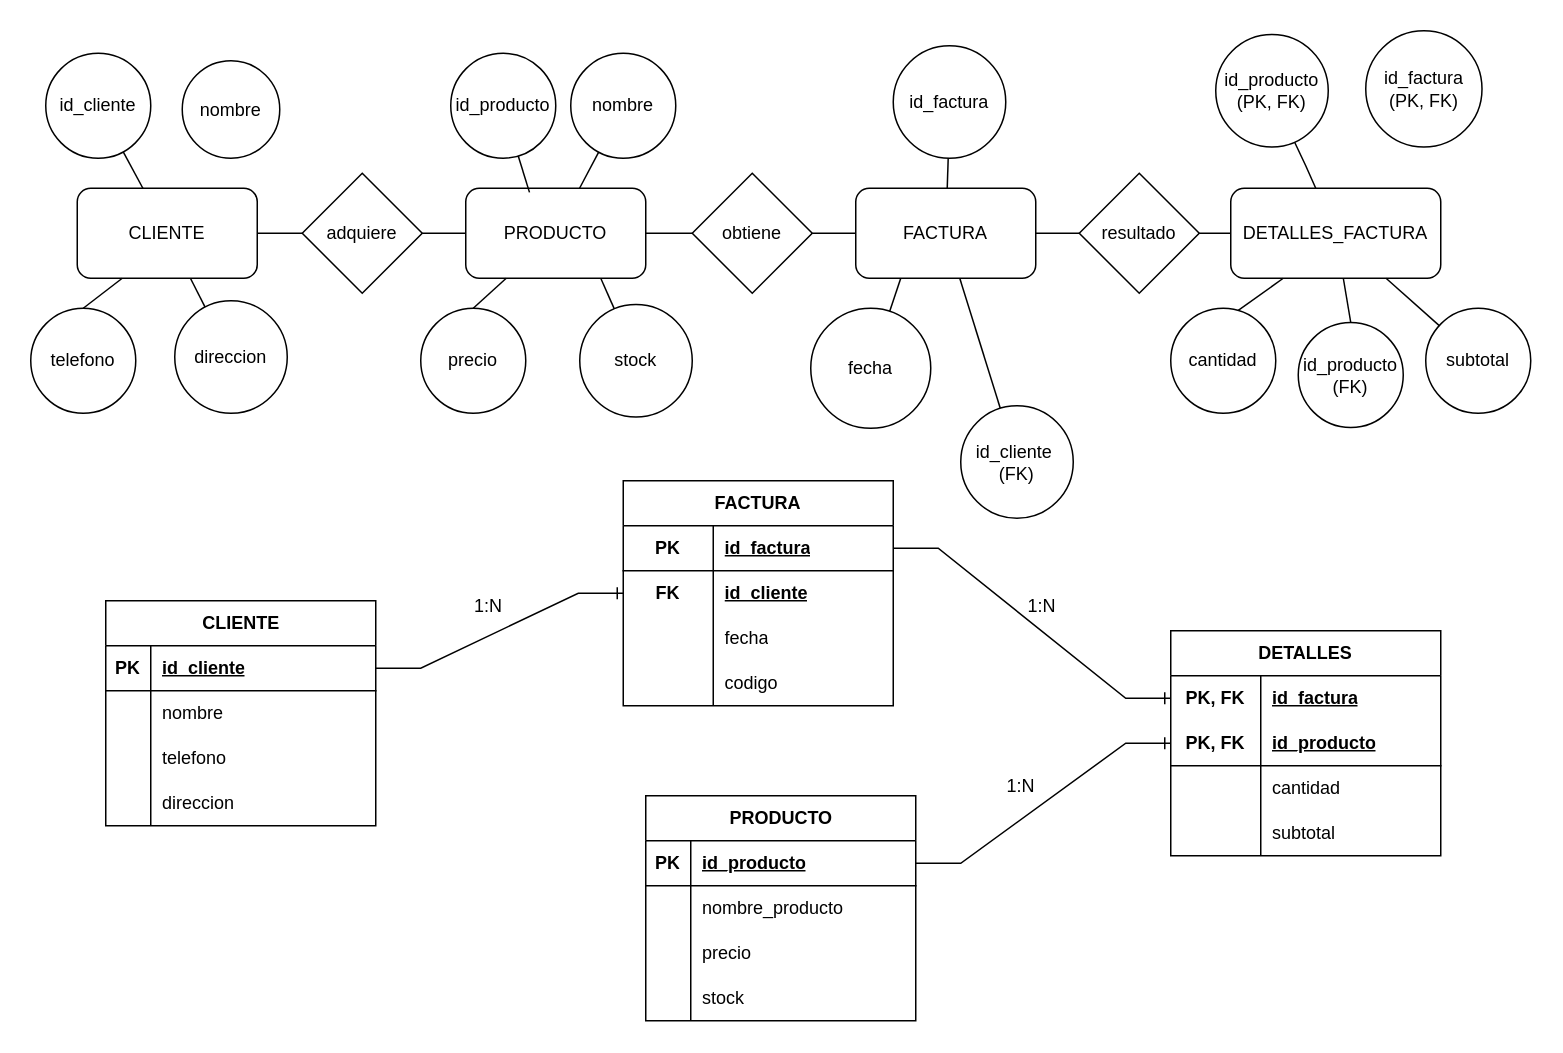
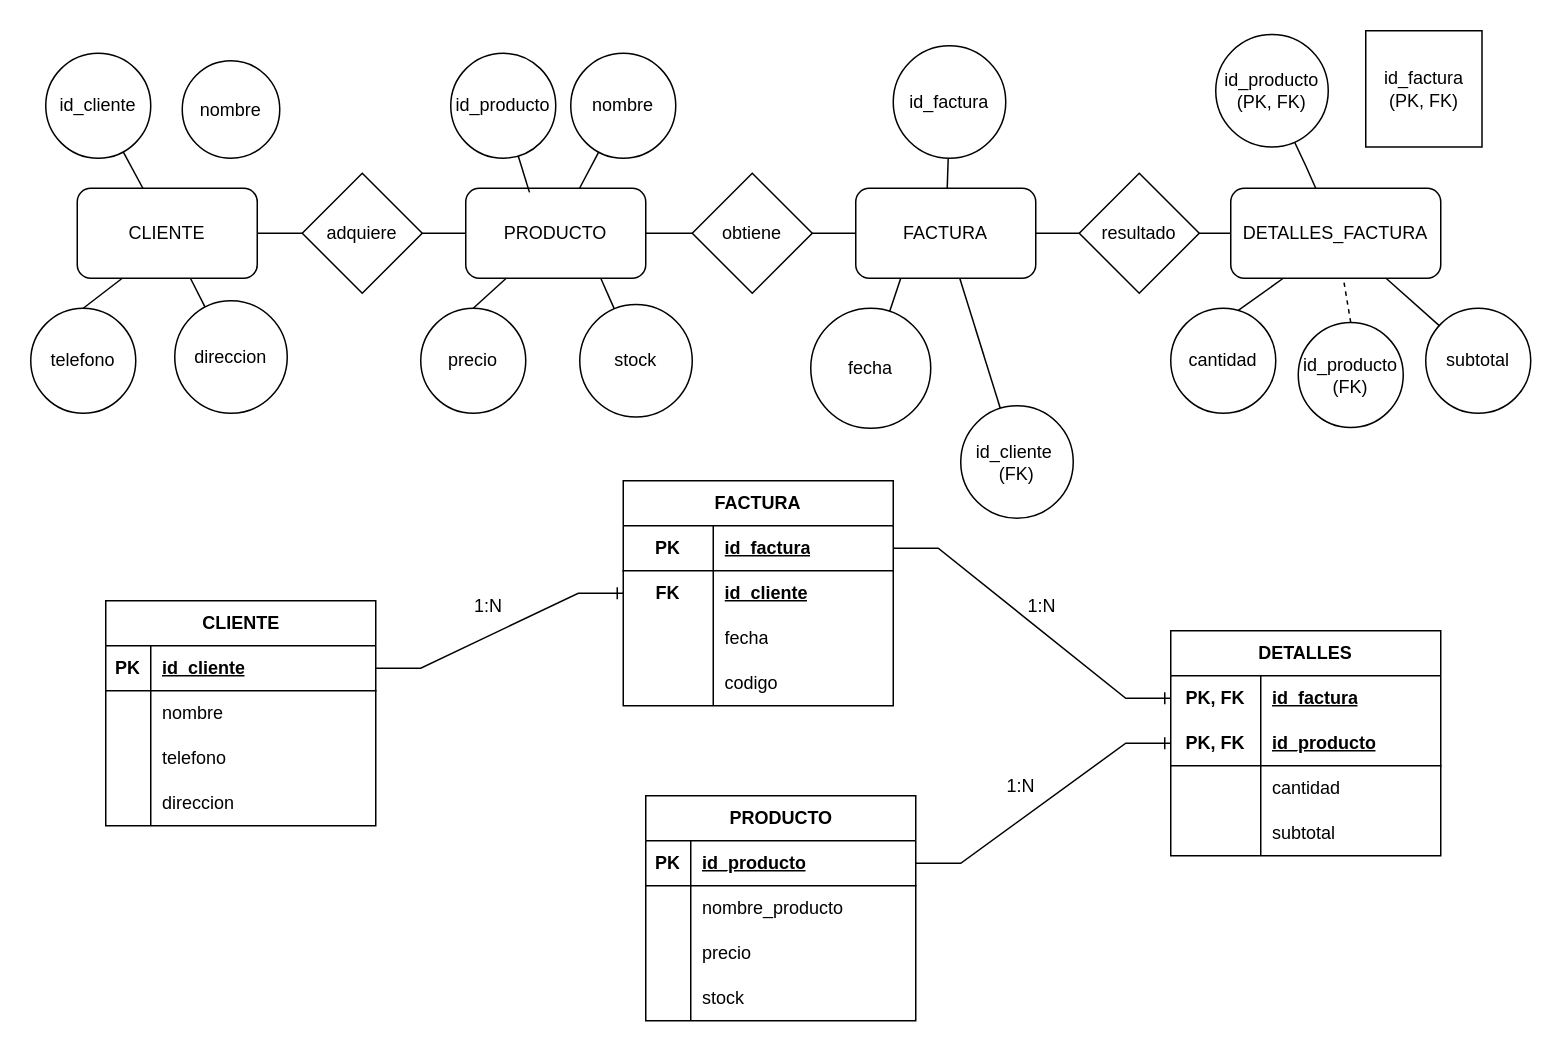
- <mxCell id="21" value="id_factura (PK, FK)" style="ellipse;whiteSpace=wrap;html=1;aspect=fixed;" vertex="1" parent="1"><mxGeometry x="910" y="20" width="77.5" height="77.5" as="geometry" /></mxCell>
+ <mxCell id="21" value="id_factura (PK, FK)" style="whiteSpace=wrap;html=1;aspect=fixed;rounded=0;" vertex="1" parent="1"><mxGeometry x="910" y="20" width="77.5" height="77.5" as="geometry" /></mxCell>
- <mxCell id="93" value="" style="endArrow=none;html=1;rounded=0;exitX=0.5;exitY=0;exitDx=0;exitDy=0;" edge="1" parent="1" source="22" target="5"><mxGeometry width="50" height="50" relative="1" as="geometry"><mxPoint x="885" y="245" as="sourcePoint" /><mxPoint x="935" y="195" as="targetPoint" /></mxGeometry></mxCell>
+ <mxCell id="93" value="" style="endArrow=none;html=1;rounded=0;exitX=0.5;exitY=0;exitDx=0;exitDy=0;dashed=1;" edge="1" parent="1" source="22" target="5"><mxGeometry width="50" height="50" relative="1" as="geometry"><mxPoint x="885" y="245" as="sourcePoint" /><mxPoint x="935" y="195" as="targetPoint" /></mxGeometry></mxCell>
